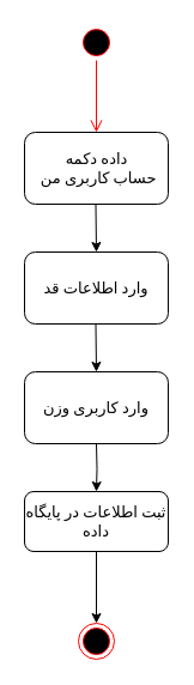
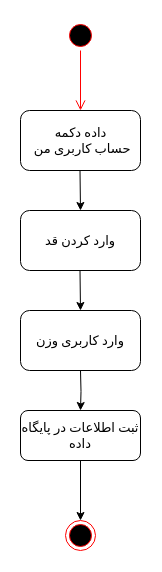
- <mxCell id="5" value="&lt;font face=&quot;B Zar&quot; style=&quot;font-size: 13px&quot;&gt;وارد اطلاعات قد&lt;/font&gt;" style="rounded=1;whiteSpace=wrap;html=1;" parent="1" vertex="1"><mxGeometry x="20" y="210" width="120" height="60" as="geometry" /></mxCell>
+ <mxCell id="5" value="&lt;font face=&quot;B Zar&quot; style=&quot;font-size: 13px&quot;&gt;وارد کردن قد&lt;/font&gt;" style="rounded=1;whiteSpace=wrap;html=1;" parent="1" vertex="1"><mxGeometry x="20" y="210" width="120" height="60" as="geometry" /></mxCell>
